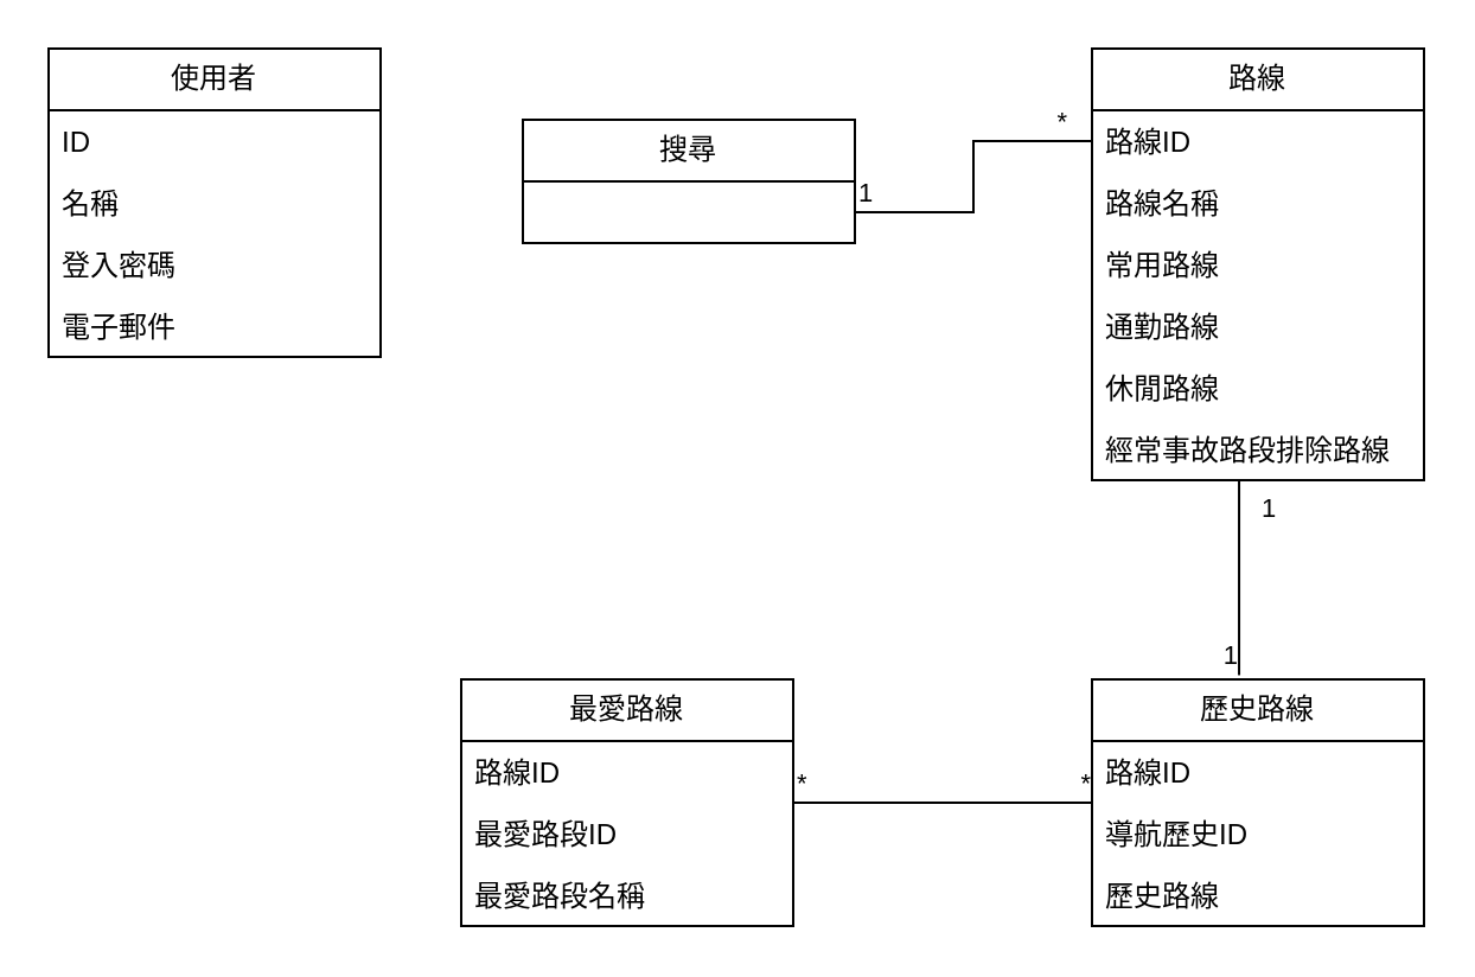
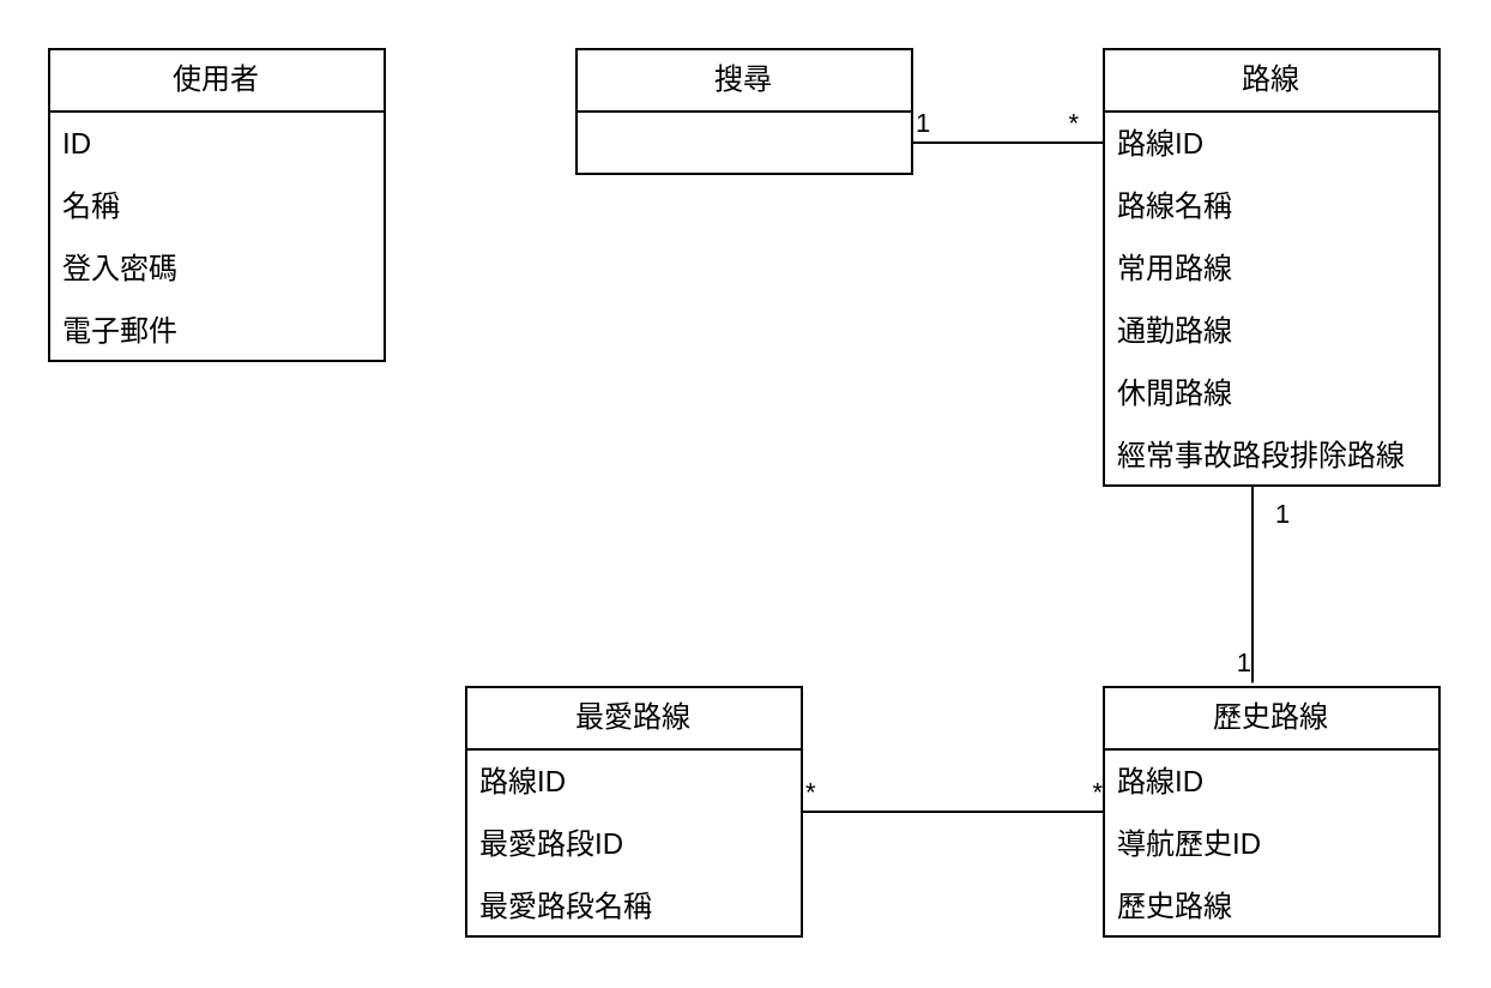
- <mxCell id="22" value="搜尋" style="swimlane;fontStyle=0;childLayout=stackLayout;horizontal=1;startSize=26;fillColor=none;horizontalStack=0;resizeParent=1;resizeParentMax=0;resizeLast=0;collapsible=1;marginBottom=0;whiteSpace=wrap;html=1;" vertex="1" parent="1"><mxGeometry x="220" y="50" width="140" height="52" as="geometry" /></mxCell>
+ <mxCell id="22" value="搜尋" style="swimlane;fontStyle=0;childLayout=stackLayout;horizontal=1;startSize=26;fillColor=none;horizontalStack=0;resizeParent=1;resizeParentMax=0;resizeLast=0;collapsible=1;marginBottom=0;whiteSpace=wrap;html=1;" vertex="1" parent="1"><mxGeometry x="240" y="20" width="140" height="52" as="geometry" /></mxCell>
